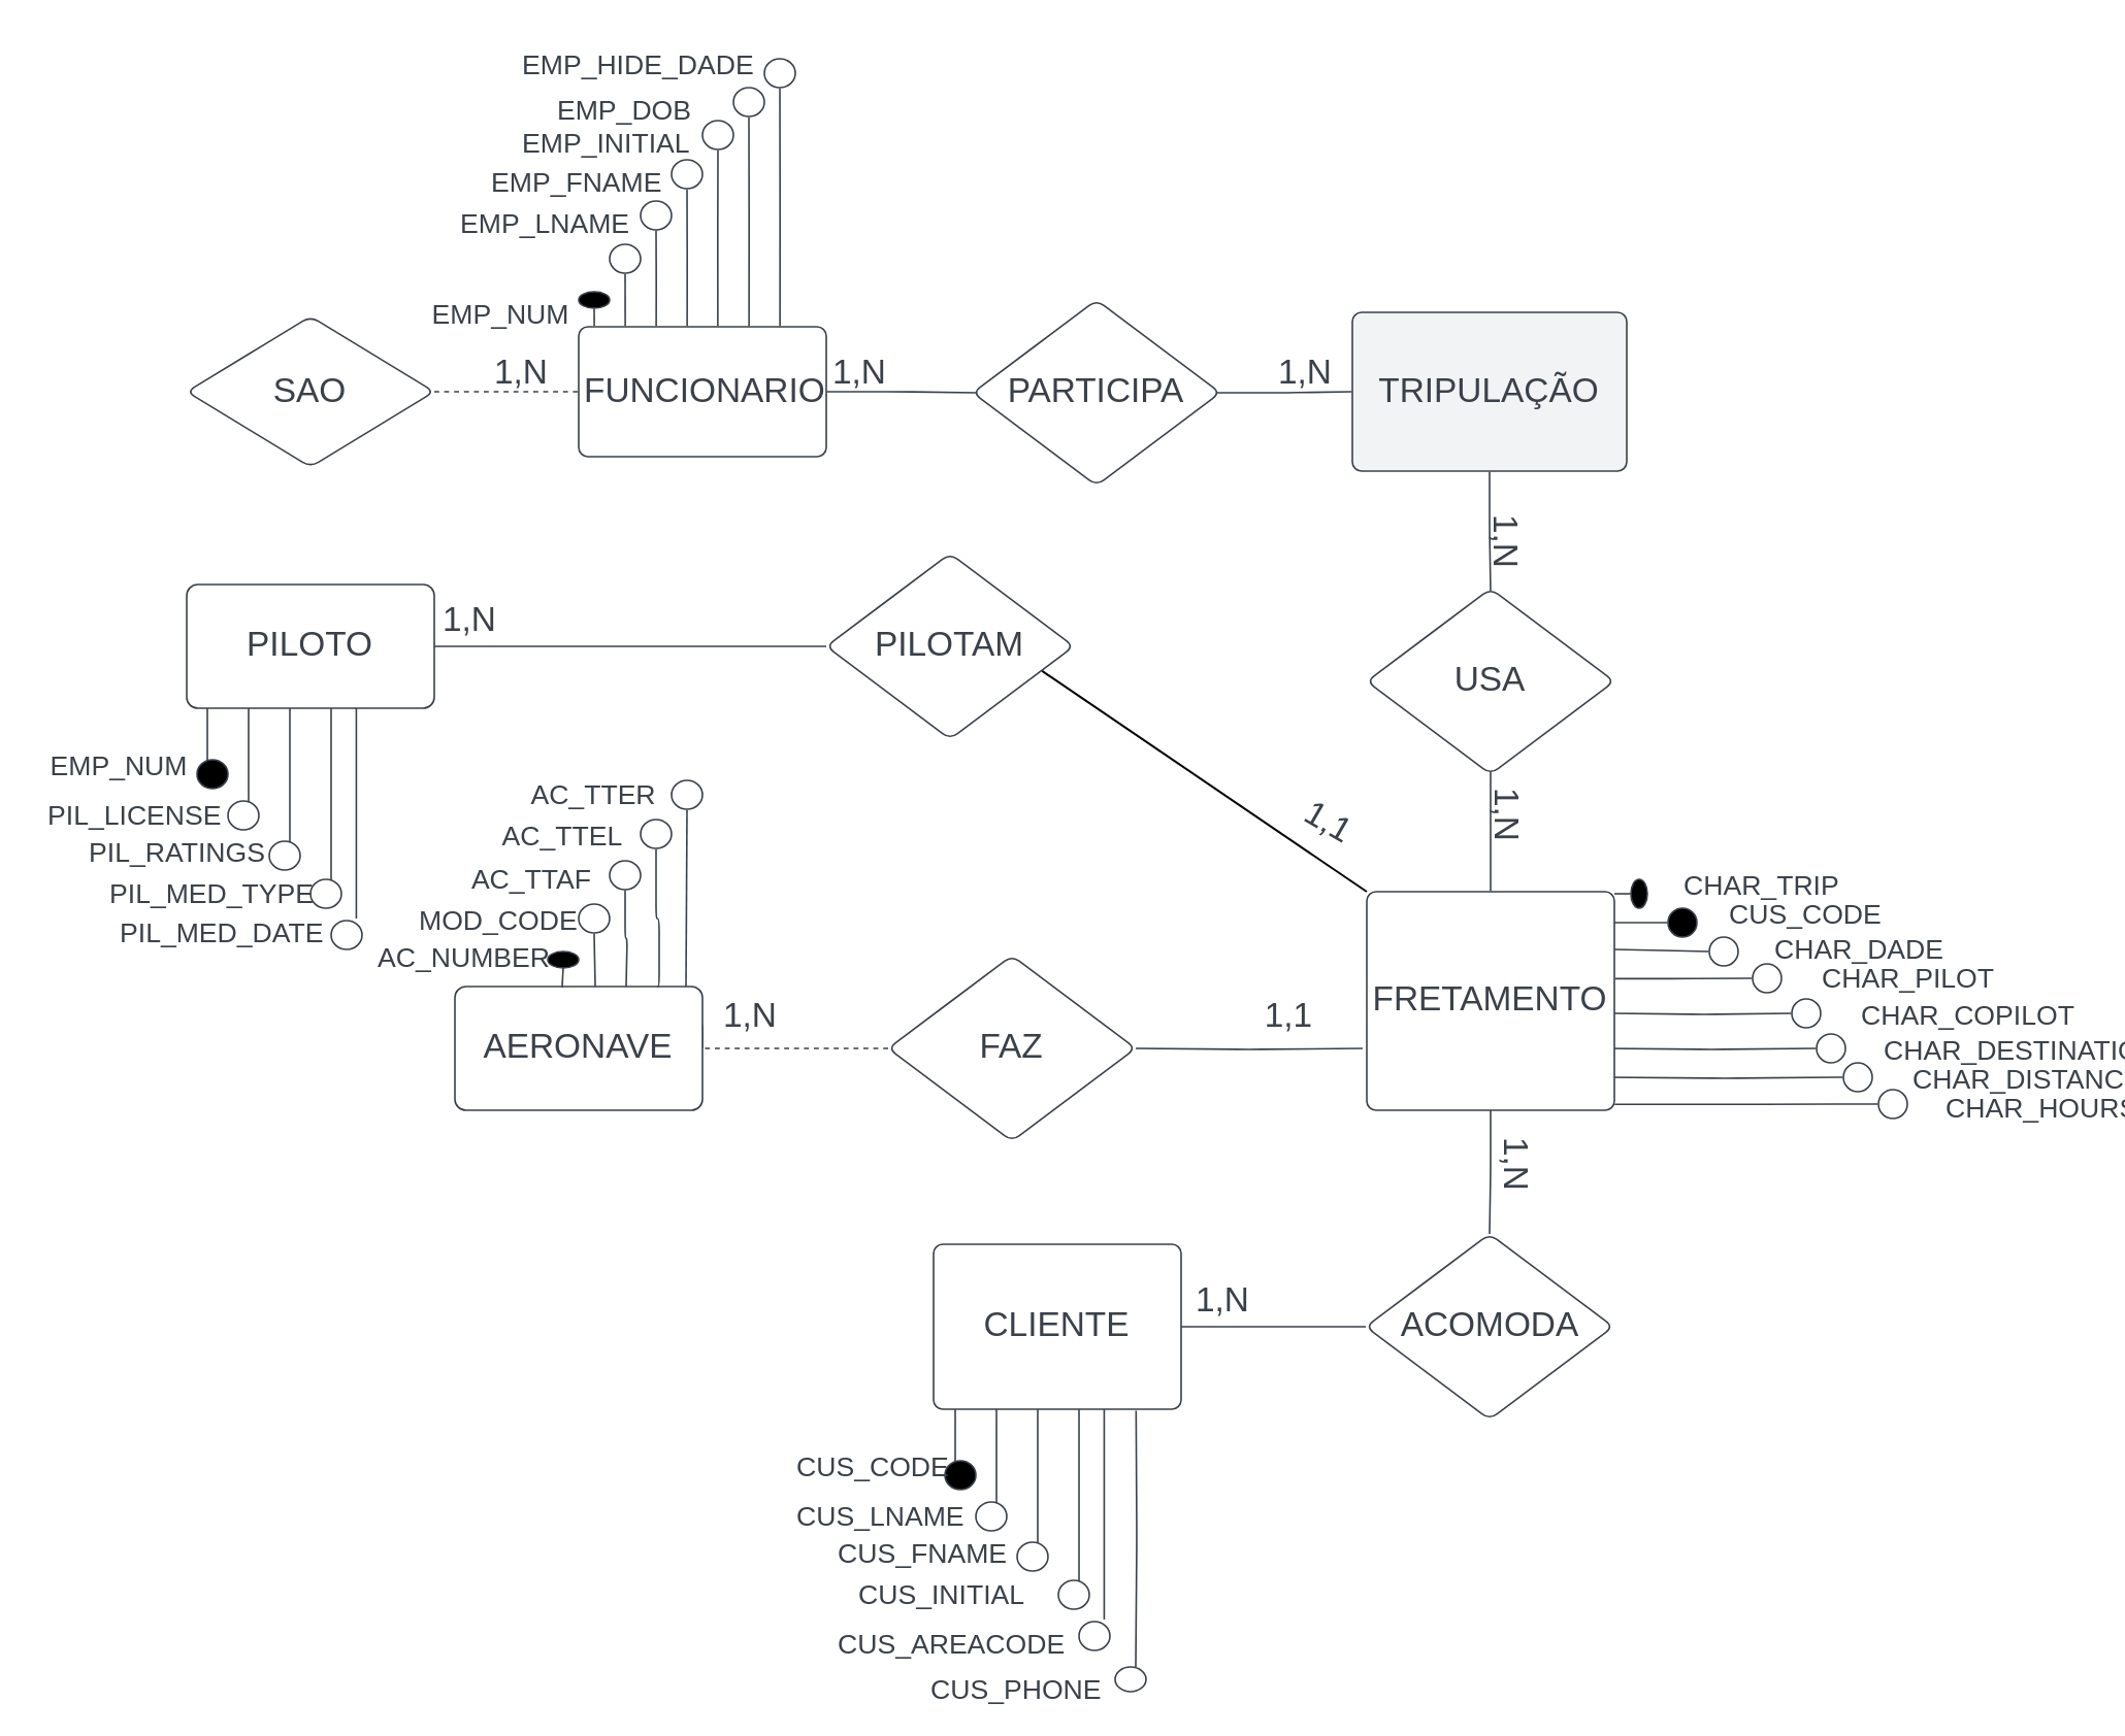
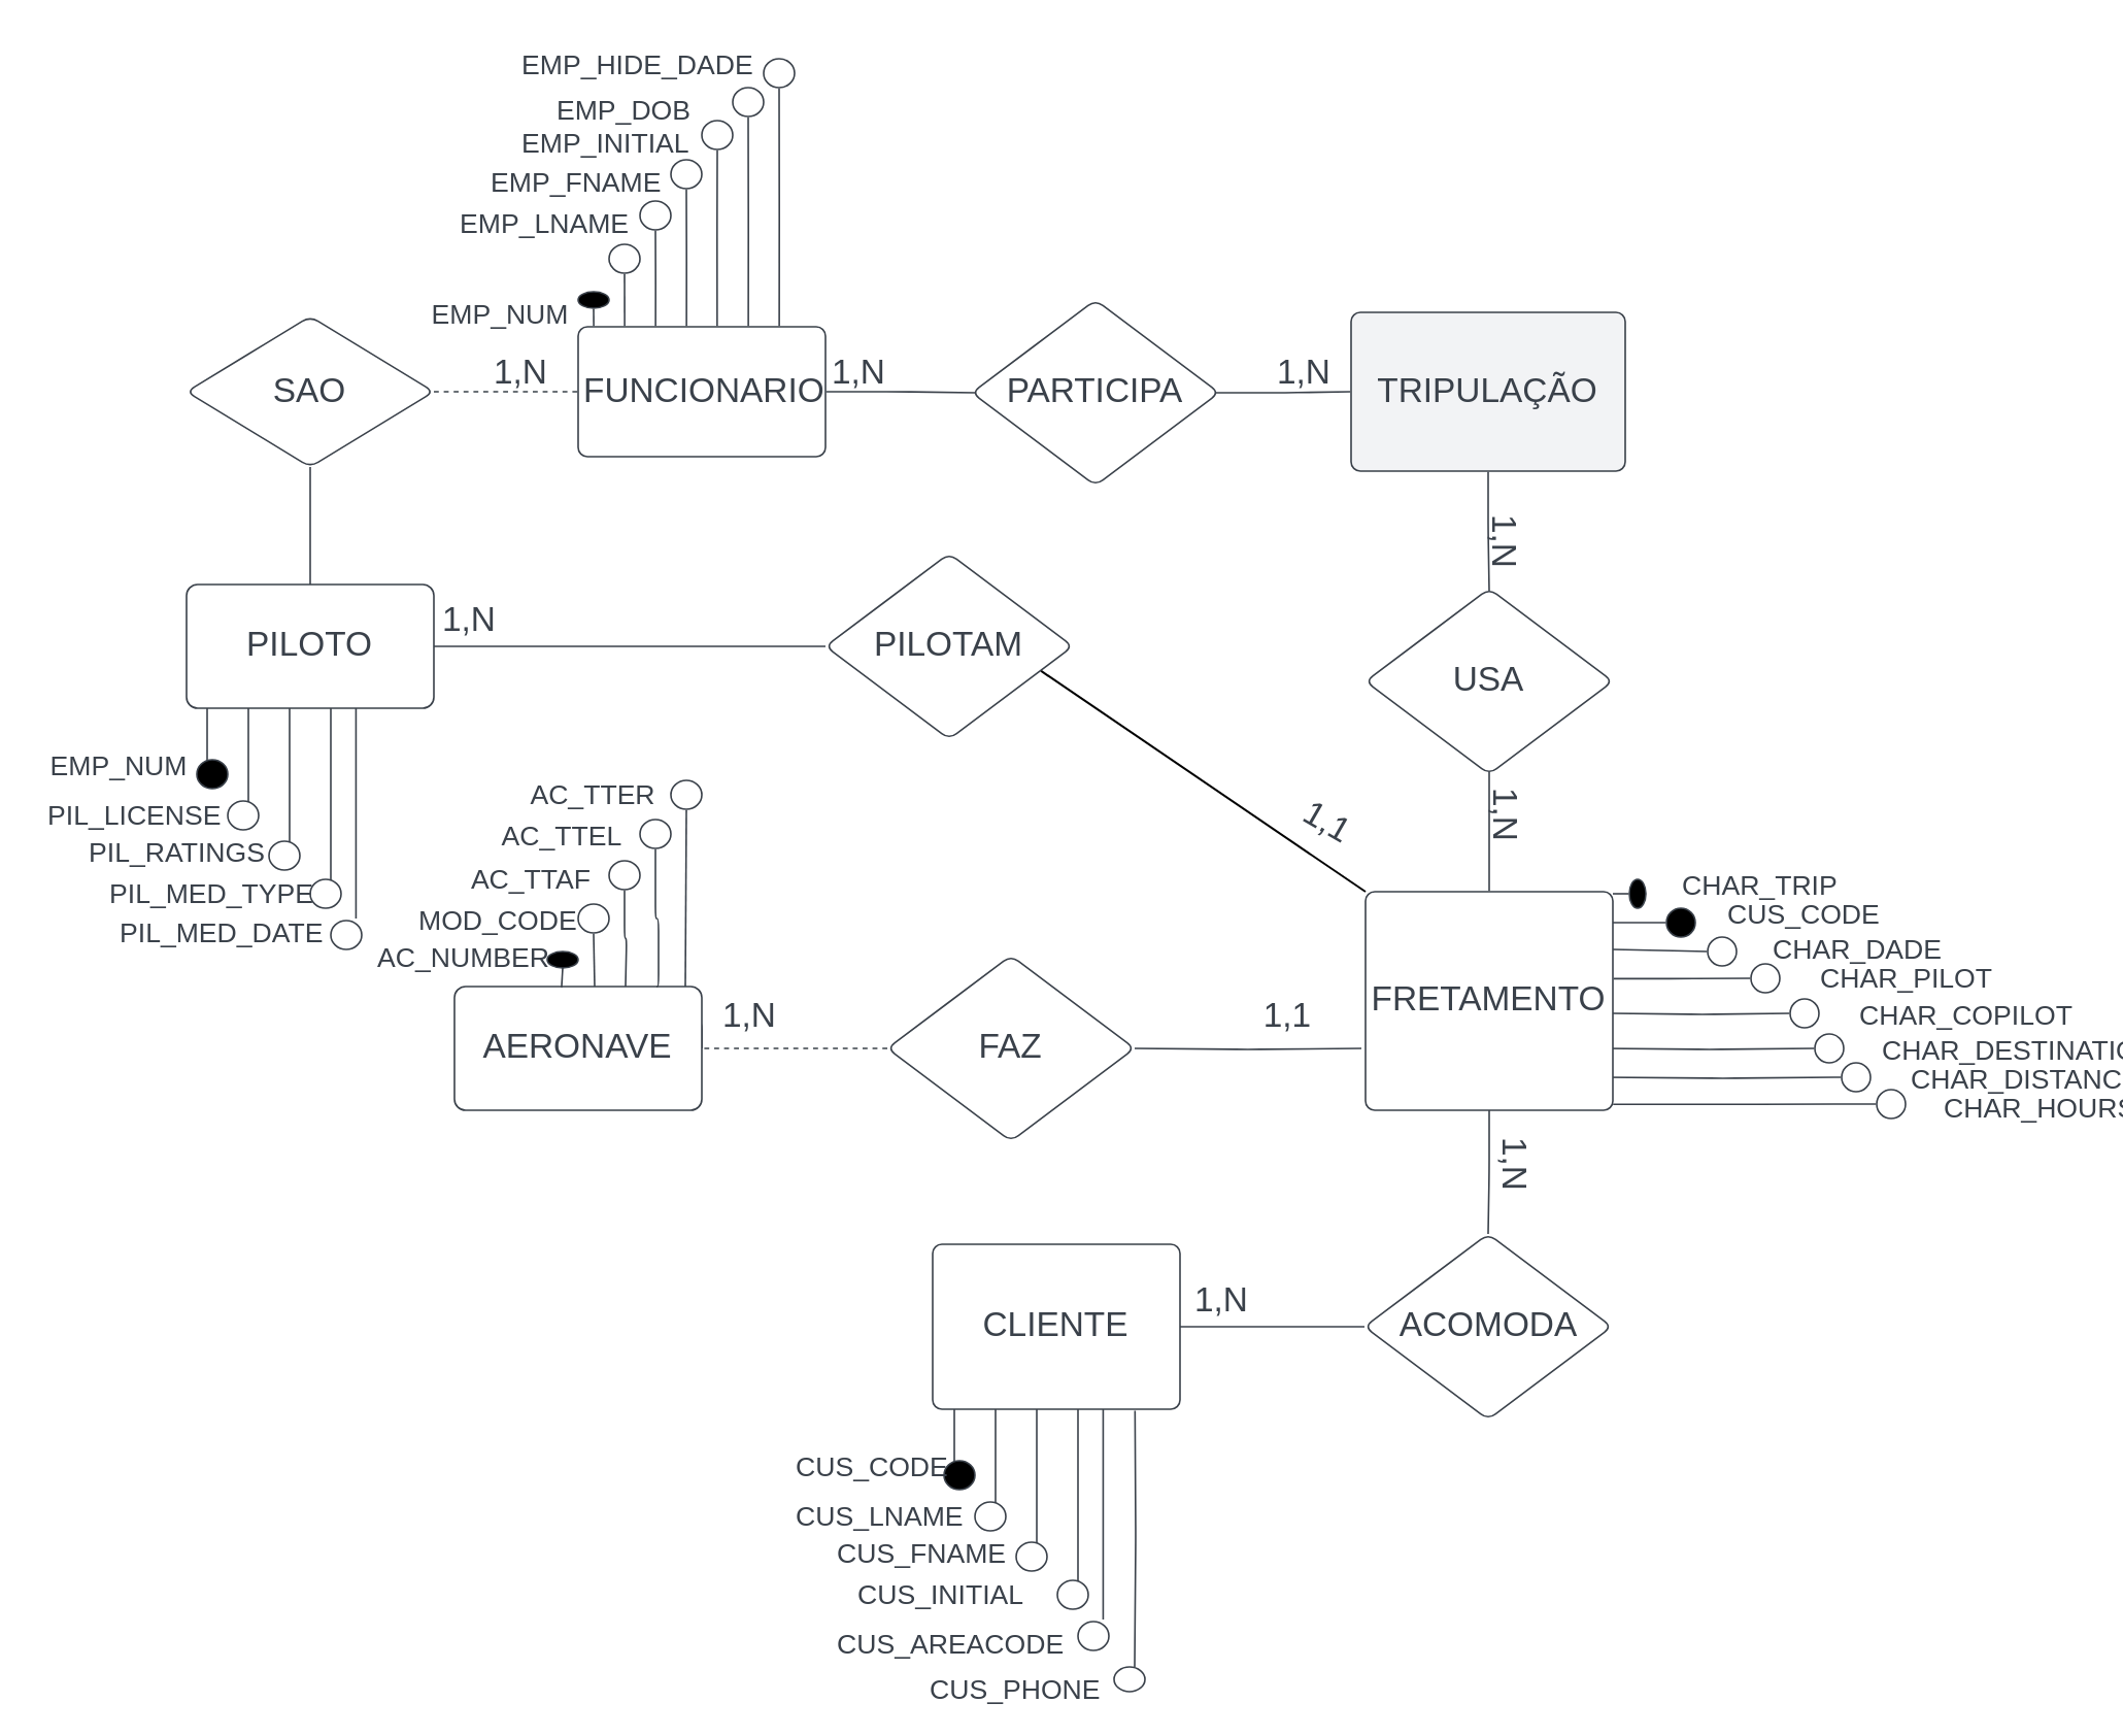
+ <mxCell id="60" value="" style="html=1;jettySize=18;whiteSpace=wrap;fontSize=13;strokeColor=#3a414a;strokeOpacity=100;strokeWidth=0.8;rounded=1;arcSize=12;edgeStyle=orthogonalEdgeStyle;startArrow=none;endArrow=none;exitX=0.5;exitY=1;entryX=0.5;entryY=0;lucidId=ErVKUFiPvaDf;entryDx=0;entryDy=0;exitDx=0;exitDy=0;" edge="1" parent="1" source="57" target="59"><mxGeometry width="100" height="100" relative="1" as="geometry"><Array as="points" /><mxPoint x="220" y="200" as="sourcePoint" /><mxPoint x="290" y="200" as="targetPoint" /></mxGeometry></mxCell>
